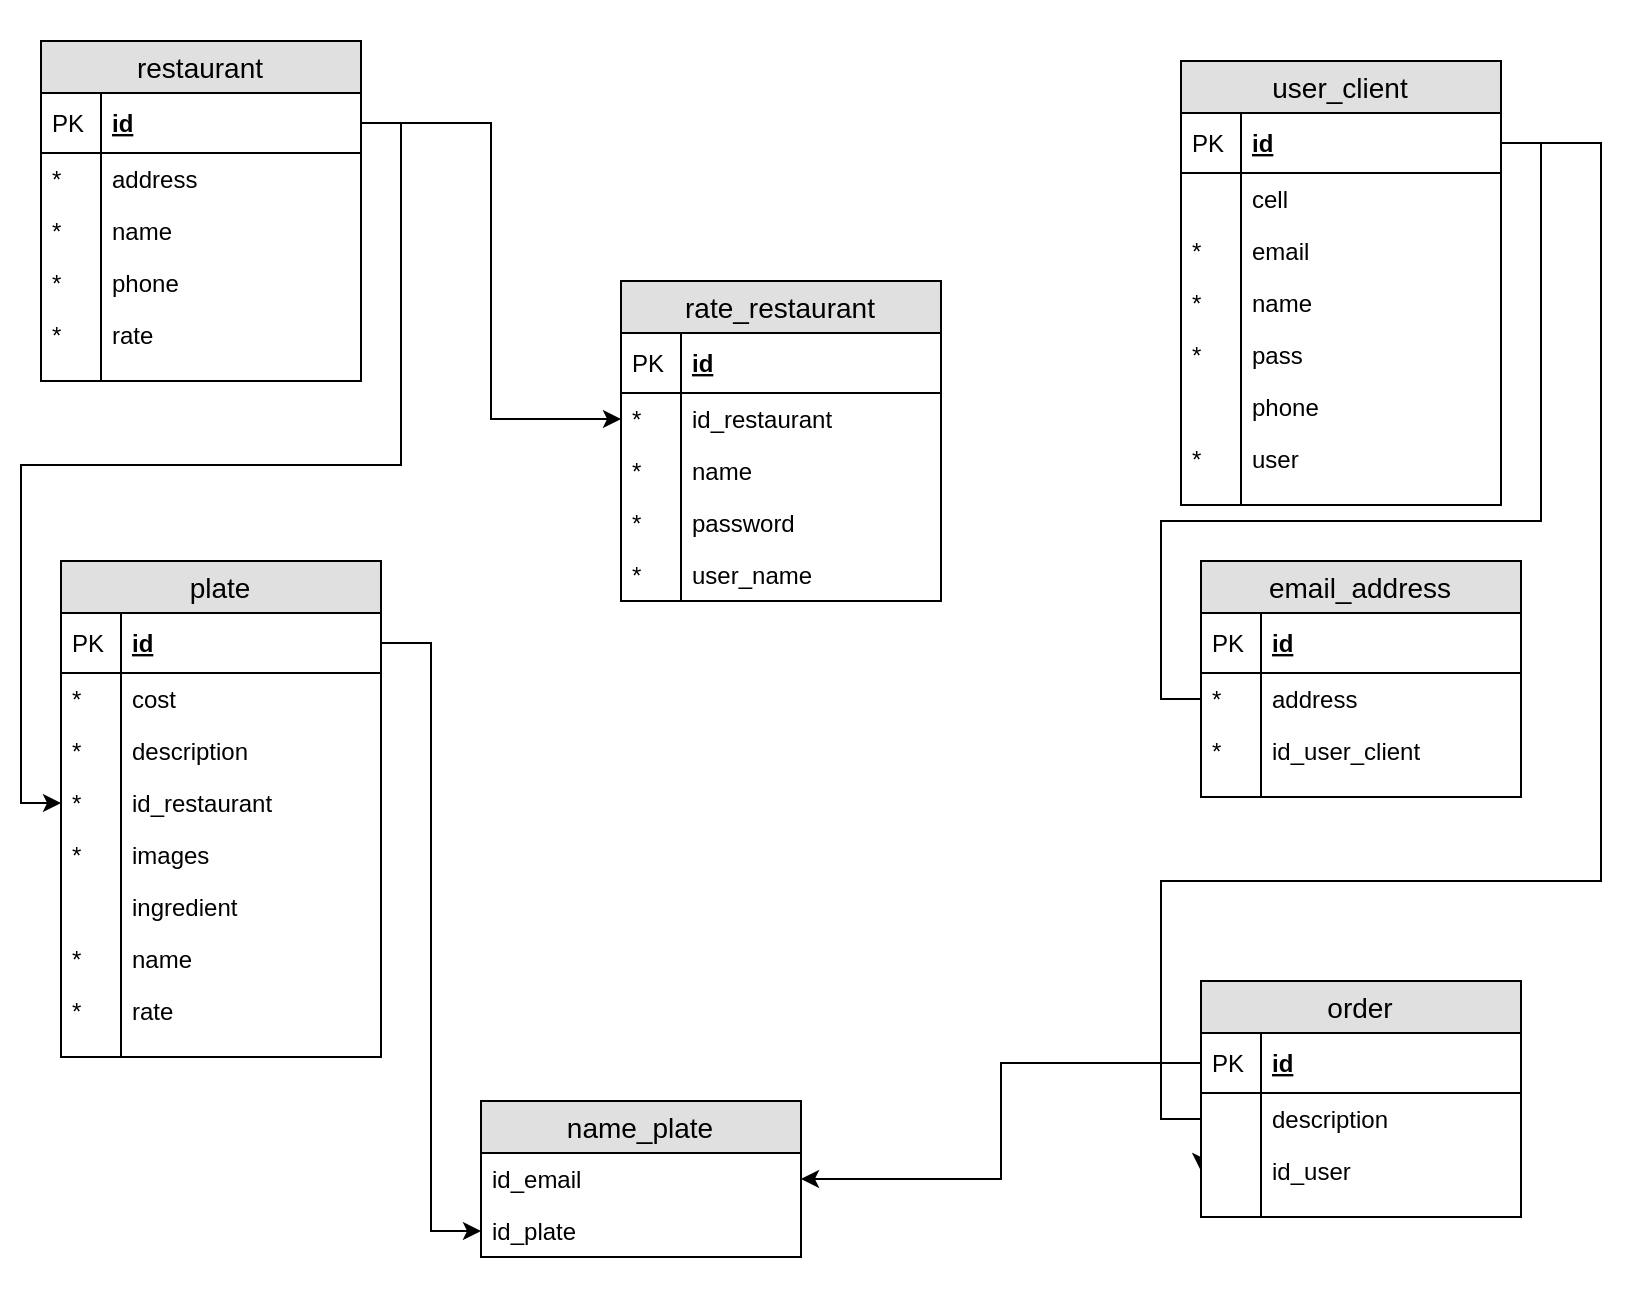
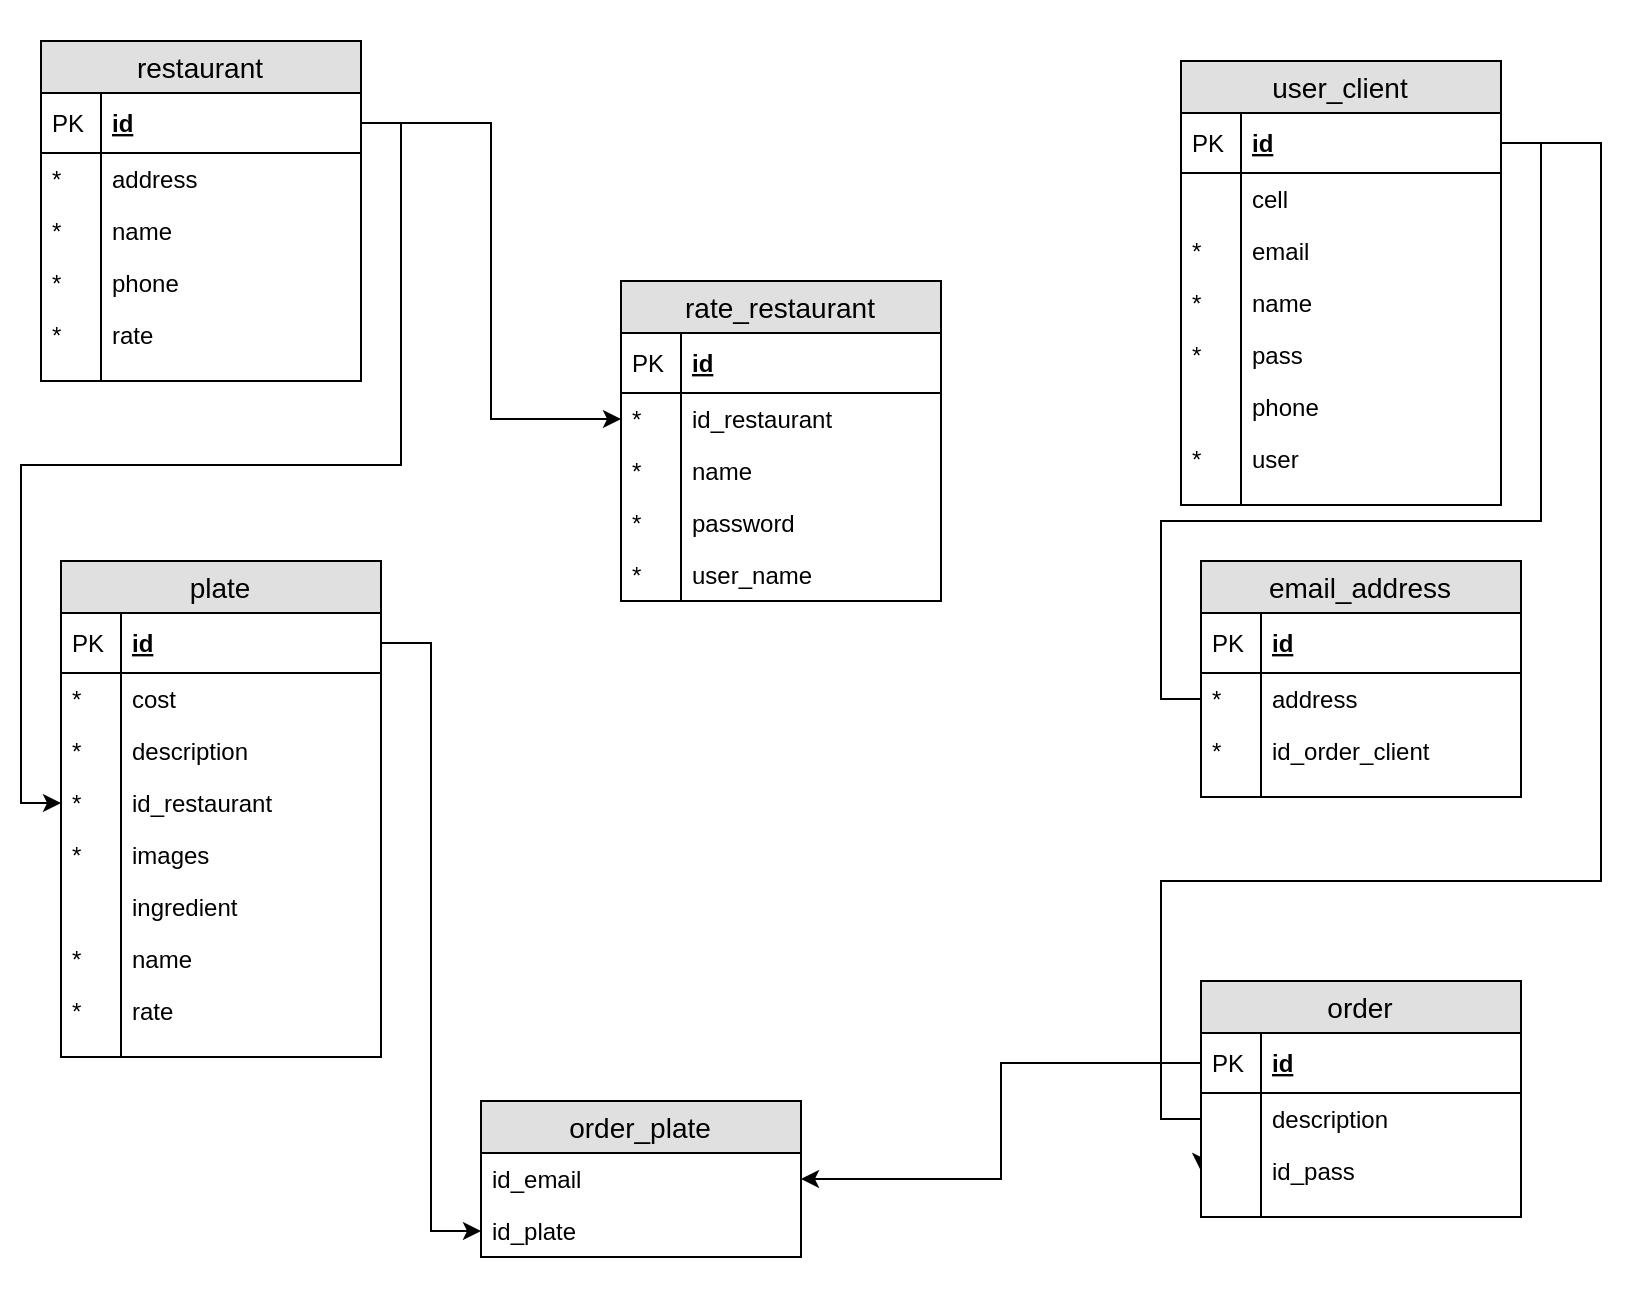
- <mxCell id="70" value="id_user_client" style="shape=partialRectangle;top=0;left=0;right=0;bottom=0;align=left;verticalAlign=top;fillColor=none;spacingLeft=34;spacingRight=4;overflow=hidden;rotatable=0;points=[[0,0.5],[1,0.5]];portConstraint=eastwest;dropTarget=0;fontSize=12;" vertex="1" parent="65"><mxGeometry y="82" width="160" height="26" as="geometry" /></mxCell>
+ <mxCell id="70" value="id_order_client" style="shape=partialRectangle;top=0;left=0;right=0;bottom=0;align=left;verticalAlign=top;fillColor=none;spacingLeft=34;spacingRight=4;overflow=hidden;rotatable=0;points=[[0,0.5],[1,0.5]];portConstraint=eastwest;dropTarget=0;fontSize=12;" vertex="1" parent="65"><mxGeometry y="82" width="160" height="26" as="geometry" /></mxCell>
- <mxCell id="84" value="name_plate" style="swimlane;fontStyle=0;childLayout=stackLayout;horizontal=1;startSize=26;fillColor=#e0e0e0;horizontalStack=0;resizeParent=1;resizeParentMax=0;resizeLast=0;collapsible=1;marginBottom=0;swimlaneFillColor=#ffffff;align=center;fontSize=14;" vertex="1" parent="1"><mxGeometry x="240" y="550" width="160" height="78" as="geometry" /></mxCell>
+ <mxCell id="84" value="order_plate" style="swimlane;fontStyle=0;childLayout=stackLayout;horizontal=1;startSize=26;fillColor=#e0e0e0;horizontalStack=0;resizeParent=1;resizeParentMax=0;resizeLast=0;collapsible=1;marginBottom=0;swimlaneFillColor=#ffffff;align=center;fontSize=14;" vertex="1" parent="1"><mxGeometry x="240" y="550" width="160" height="78" as="geometry" /></mxCell>
- <mxCell id="80" value="id_user" style="shape=partialRectangle;top=0;left=0;right=0;bottom=0;align=left;verticalAlign=top;fillColor=none;spacingLeft=34;spacingRight=4;overflow=hidden;rotatable=0;points=[[0,0.5],[1,0.5]];portConstraint=eastwest;dropTarget=0;fontSize=12;" vertex="1" parent="75"><mxGeometry y="82" width="160" height="26" as="geometry" /></mxCell>
+ <mxCell id="80" value="id_pass" style="shape=partialRectangle;top=0;left=0;right=0;bottom=0;align=left;verticalAlign=top;fillColor=none;spacingLeft=34;spacingRight=4;overflow=hidden;rotatable=0;points=[[0,0.5],[1,0.5]];portConstraint=eastwest;dropTarget=0;fontSize=12;" vertex="1" parent="75"><mxGeometry y="82" width="160" height="26" as="geometry" /></mxCell>
